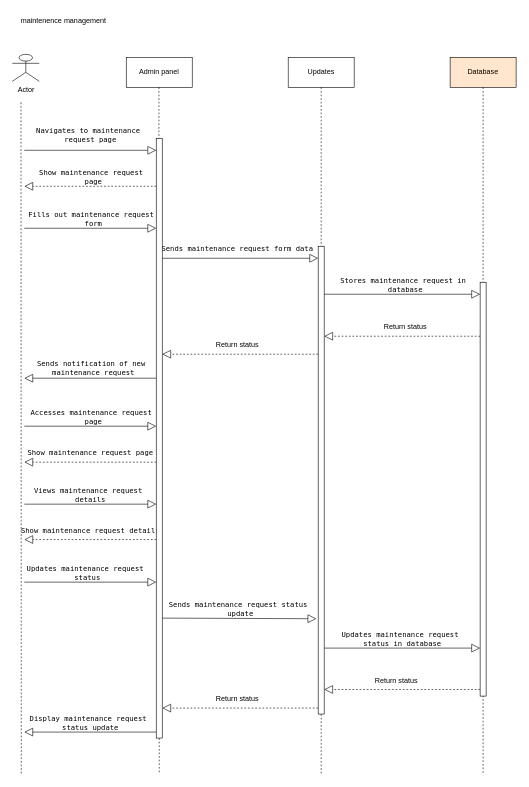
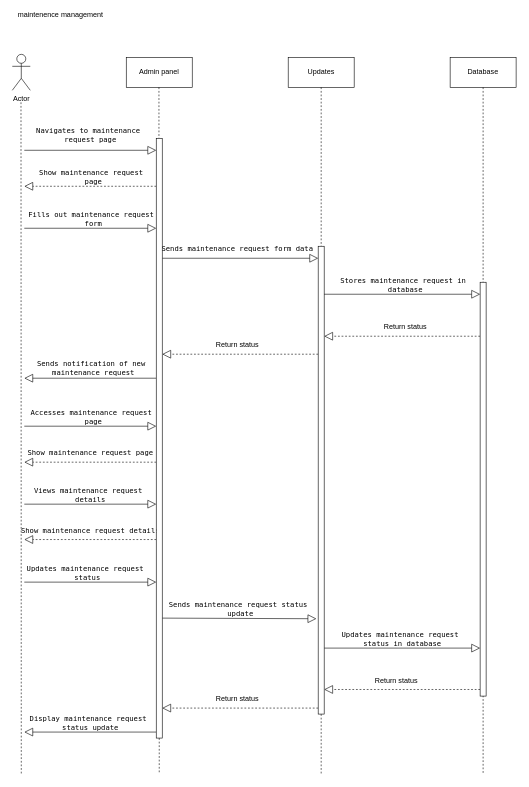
- <mxCell id="52" value="maintenence management" style="text;html=1;align=center;verticalAlign=middle;resizable=0;points=[];autosize=1;strokeColor=none;fillColor=none;" parent="1" vertex="1"><mxGeometry x="20" y="20" width="170" height="30" as="geometry" /></mxCell>
+ <mxCell id="52" value="maintenence management" style="text;html=1;align=center;verticalAlign=middle;resizable=0;points=[];autosize=1;strokeColor=none;fillColor=none;" parent="1" vertex="1"><mxGeometry x="15" y="10" width="170" height="30" as="geometry" /></mxCell>
- <mxCell id="2" value="Actor" style="shape=umlActor;verticalLabelPosition=bottom;verticalAlign=top;html=1;outlineConnect=0;" parent="1" vertex="1"><mxGeometry x="20" y="90" width="45" height="45" as="geometry" /></mxCell>
+ <mxCell id="2" value="Actor" style="shape=umlActor;verticalLabelPosition=bottom;verticalAlign=top;html=1;outlineConnect=0;" parent="1" vertex="1"><mxGeometry x="20" y="90" width="30" height="60" as="geometry" /></mxCell>
- <mxCell id="5" value="Database" style="html=1;whiteSpace=wrap;fillColor=#ffe6cc;" parent="1" vertex="1"><mxGeometry x="750" y="95" width="110" height="50" as="geometry" /></mxCell>
+ <mxCell id="5" value="Database" style="html=1;whiteSpace=wrap;" parent="1" vertex="1"><mxGeometry x="750" y="95" width="110" height="50" as="geometry" /></mxCell>
